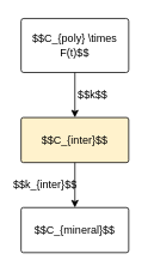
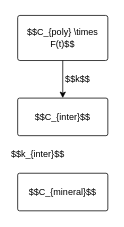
- <mxCell id="3" value="$$C_{inter}$$" style="rounded=1;whiteSpace=wrap;html=1;arcSize=5;fillColor=#fff2cc;" vertex="1" parent="1"><mxGeometry x="23" y="130" width="120" height="50" as="geometry" /></mxCell>
+ <mxCell id="3" value="$$C_{inter}$$" style="rounded=1;whiteSpace=wrap;html=1;arcSize=5;" vertex="1" parent="1"><mxGeometry x="23" y="130" width="120" height="50" as="geometry" /></mxCell>
- <mxCell id="5" value="" style="endArrow=classic;html=1;rounded=0;exitX=0.5;exitY=1;exitDx=0;exitDy=0;entryX=0.5;entryY=0;entryDx=0;entryDy=0;" edge="1" parent="1" source="3" target="6"><mxGeometry width="50" height="50" relative="1" as="geometry"><mxPoint x="93" y="90" as="sourcePoint" /><mxPoint x="83" y="190" as="targetPoint" /></mxGeometry></mxCell>
